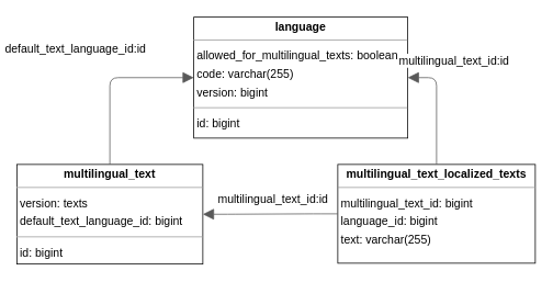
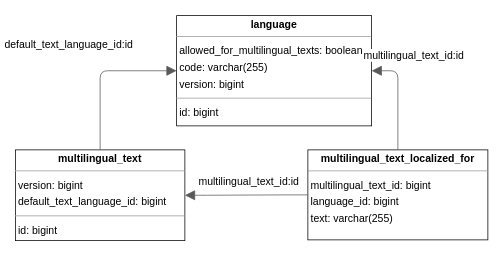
- <mxCell id="3" value="&lt;p style=&quot;margin:0px;margin-top:4px;text-align:center;&quot;&gt;&lt;b&gt;multilingual_text&lt;/b&gt;&lt;/p&gt;&lt;hr size=&quot;1&quot;/&gt;&lt;p style=&quot;margin:0 0 0 4px;line-height:1.6;&quot;&gt; version: texts&lt;br/&gt; default_text_language_id: bigint&lt;/p&gt;&lt;hr size=&quot;1&quot;/&gt;&lt;p style=&quot;margin:0 0 0 4px;line-height:1.6;&quot;&gt; id: bigint&lt;/p&gt;" style="verticalAlign=top;align=left;overflow=fill;fontSize=14;fontFamily=Helvetica;html=1;rounded=0;shadow=0;comic=0;labelBackgroundColor=none;strokeWidth=1;" parent="1" vertex="1"><mxGeometry x="20" y="199" width="226" height="121" as="geometry" /></mxCell>
+ <mxCell id="3" value="&lt;p style=&quot;margin:0px;margin-top:4px;text-align:center;&quot;&gt;&lt;b&gt;multilingual_text&lt;/b&gt;&lt;/p&gt;&lt;hr size=&quot;1&quot;/&gt;&lt;p style=&quot;margin:0 0 0 4px;line-height:1.6;&quot;&gt; version: bigint&lt;br/&gt; default_text_language_id: bigint&lt;/p&gt;&lt;hr size=&quot;1&quot;/&gt;&lt;p style=&quot;margin:0 0 0 4px;line-height:1.6;&quot;&gt; id: bigint&lt;/p&gt;" style="verticalAlign=top;align=left;overflow=fill;fontSize=14;fontFamily=Helvetica;html=1;rounded=0;shadow=0;comic=0;labelBackgroundColor=none;strokeWidth=1;" parent="1" vertex="1"><mxGeometry x="20" y="199" width="226" height="121" as="geometry" /></mxCell>
- <mxCell id="4" value="&lt;p style=&quot;margin:0px;margin-top:4px;text-align:center;&quot;&gt;&lt;b&gt;multilingual_text_localized_texts&lt;/b&gt;&lt;/p&gt;&lt;hr size=&quot;1&quot;/&gt;&lt;p style=&quot;margin:0 0 0 4px;line-height:1.6;&quot;&gt; multilingual_text_id: bigint&lt;br/&gt; language_id: bigint&lt;br/&gt; text: varchar(255)&lt;/p&gt;" style="verticalAlign=top;align=left;overflow=fill;fontSize=14;fontFamily=Helvetica;html=1;rounded=0;shadow=0;comic=0;labelBackgroundColor=none;strokeWidth=1;" parent="1" vertex="1"><mxGeometry x="410" y="199" width="240" height="120" as="geometry" /></mxCell>
+ <mxCell id="4" value="&lt;p style=&quot;margin:0px;margin-top:4px;text-align:center;&quot;&gt;&lt;b&gt;multilingual_text_localized_for&lt;/b&gt;&lt;/p&gt;&lt;hr size=&quot;1&quot;/&gt;&lt;p style=&quot;margin:0 0 0 4px;line-height:1.6;&quot;&gt; multilingual_text_id: bigint&lt;br/&gt; language_id: bigint&lt;br/&gt; text: varchar(255)&lt;/p&gt;" style="verticalAlign=top;align=left;overflow=fill;fontSize=14;fontFamily=Helvetica;html=1;rounded=0;shadow=0;comic=0;labelBackgroundColor=none;strokeWidth=1;" parent="1" vertex="1"><mxGeometry x="410" y="199" width="240" height="120" as="geometry" /></mxCell>
